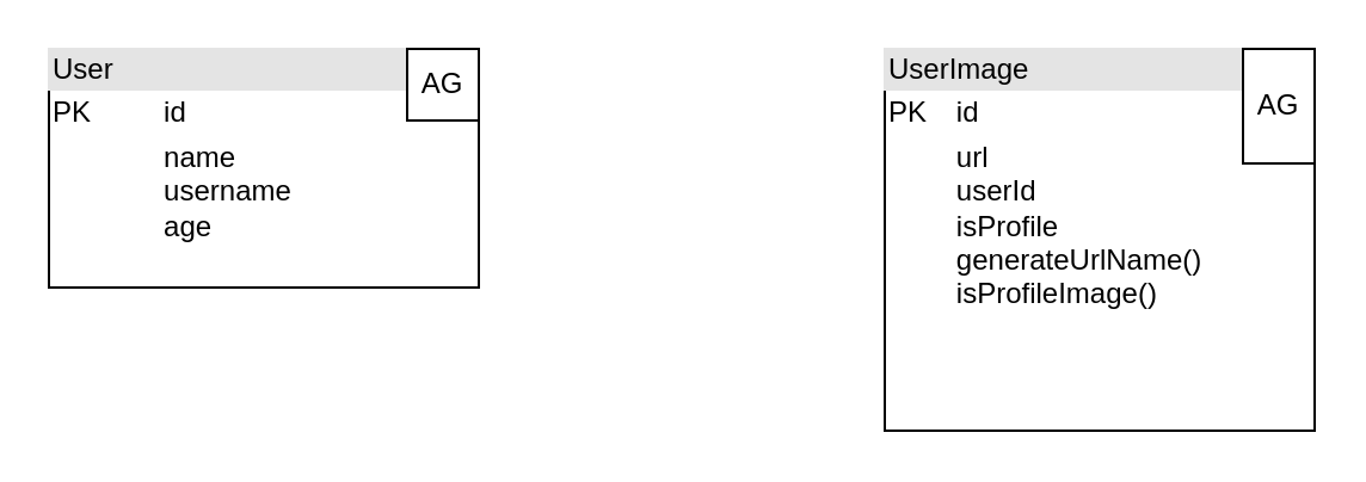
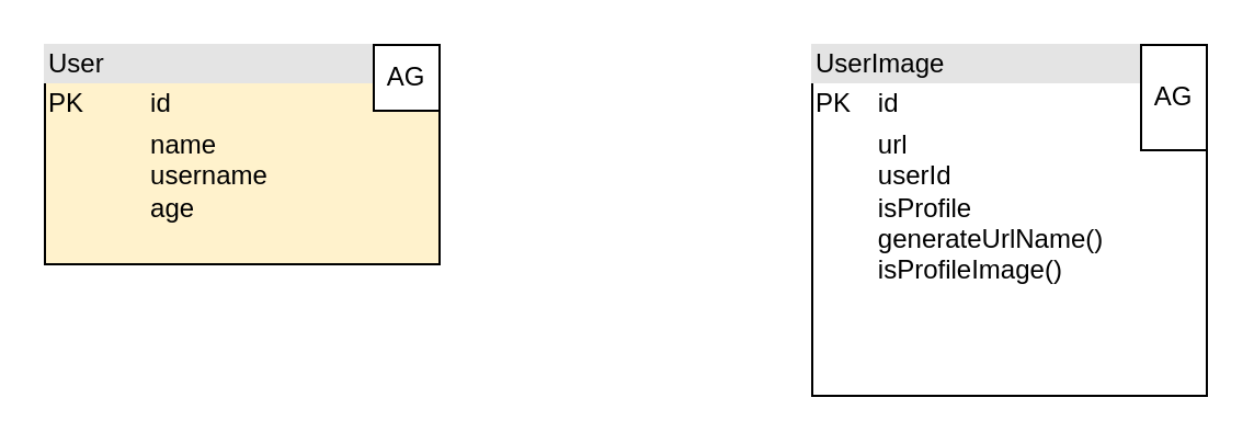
- <mxCell id="3" value="&lt;div style=&quot;box-sizing:border-box;width:100%;background:#e4e4e4;padding:2px;&quot;&gt;User&lt;/div&gt;&lt;table style=&quot;width:100%;font-size:1em;&quot; cellpadding=&quot;2&quot; cellspacing=&quot;0&quot;&gt;&lt;tbody&gt;&lt;tr&gt;&lt;td&gt;PK&lt;/td&gt;&lt;td&gt;id&lt;/td&gt;&lt;/tr&gt;&lt;tr&gt;&lt;td&gt;&lt;br&gt;&lt;/td&gt;&lt;td&gt;name&lt;br&gt;username&lt;br&gt;age&lt;/td&gt;&lt;/tr&gt;&lt;tr&gt;&lt;td&gt;&lt;/td&gt;&lt;td&gt;&lt;br&gt;&lt;/td&gt;&lt;/tr&gt;&lt;/tbody&gt;&lt;/table&gt;" style="verticalAlign=top;align=left;overflow=fill;html=1;whiteSpace=wrap;" vertex="1" parent="2"><mxGeometry width="180" height="100" as="geometry" /></mxCell>
+ <mxCell id="3" value="&lt;div style=&quot;box-sizing:border-box;width:100%;background:#e4e4e4;padding:2px;&quot;&gt;User&lt;/div&gt;&lt;table style=&quot;width:100%;font-size:1em;&quot; cellpadding=&quot;2&quot; cellspacing=&quot;0&quot;&gt;&lt;tbody&gt;&lt;tr&gt;&lt;td&gt;PK&lt;/td&gt;&lt;td&gt;id&lt;/td&gt;&lt;/tr&gt;&lt;tr&gt;&lt;td&gt;&lt;br&gt;&lt;/td&gt;&lt;td&gt;name&lt;br&gt;username&lt;br&gt;age&lt;/td&gt;&lt;/tr&gt;&lt;tr&gt;&lt;td&gt;&lt;/td&gt;&lt;td&gt;&lt;br&gt;&lt;/td&gt;&lt;/tr&gt;&lt;/tbody&gt;&lt;/table&gt;" style="verticalAlign=top;align=left;overflow=fill;html=1;whiteSpace=wrap;fillColor=#fff2cc;" vertex="1" parent="2"><mxGeometry width="180" height="100" as="geometry" /></mxCell>
